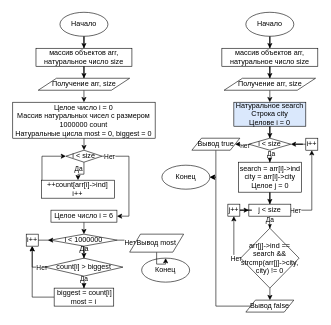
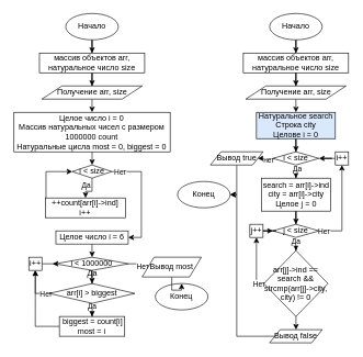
- <mxCell id="58" value="j &amp;lt; size" style="whiteSpace=wrap;html=1;rounded=0;" vertex="1" parent="1"><mxGeometry x="413.99" y="340" width="70" height="20" as="geometry" /></mxCell>
+ <mxCell id="58" value="j &amp;lt; size" style="rhombus;whiteSpace=wrap;html=1;" vertex="1" parent="1"><mxGeometry x="413.99" y="340" width="70" height="20" as="geometry" /></mxCell>
- <mxCell id="30" value="count[i] &amp;gt; biggest" style="rhombus;whiteSpace=wrap;html=1;" vertex="1" parent="1"><mxGeometry x="74.01" y="430" width="130" height="30" as="geometry" /></mxCell>
+ <mxCell id="30" value="arr[i] &amp;gt; biggest" style="rhombus;whiteSpace=wrap;html=1;" vertex="1" parent="1"><mxGeometry x="74.01" y="430" width="130" height="30" as="geometry" /></mxCell>
